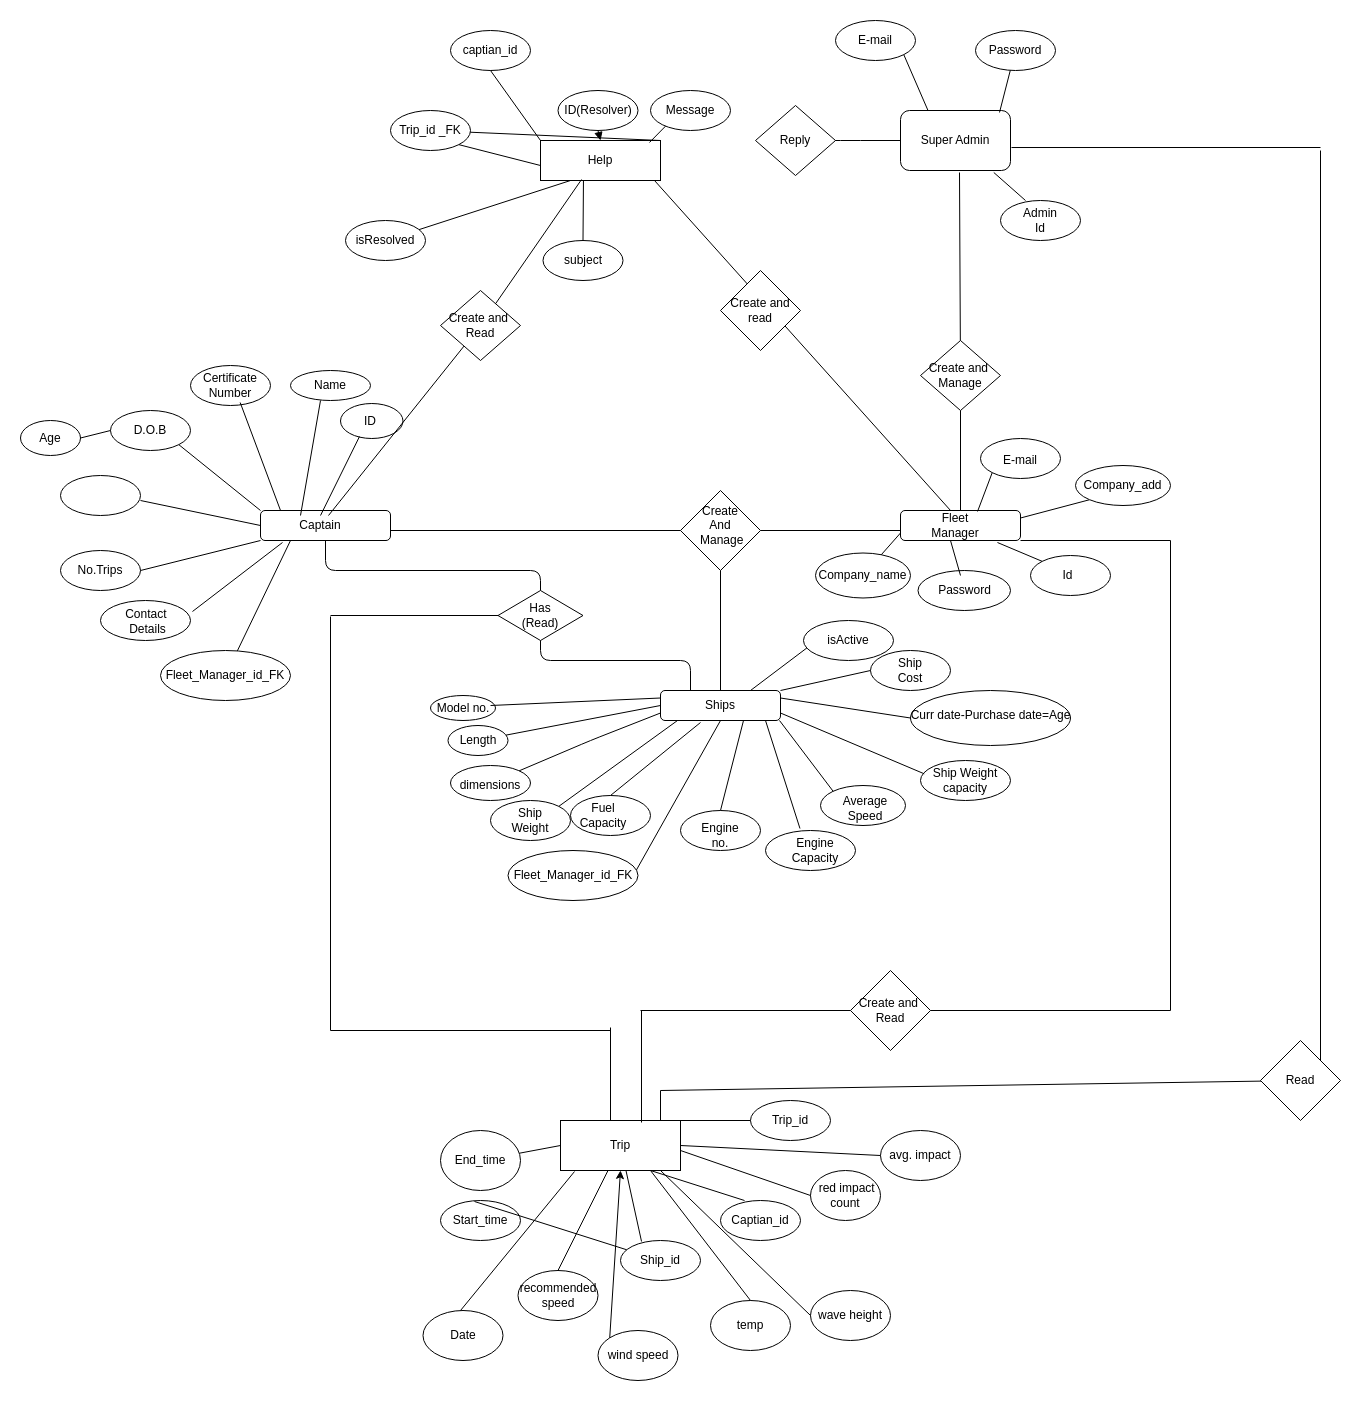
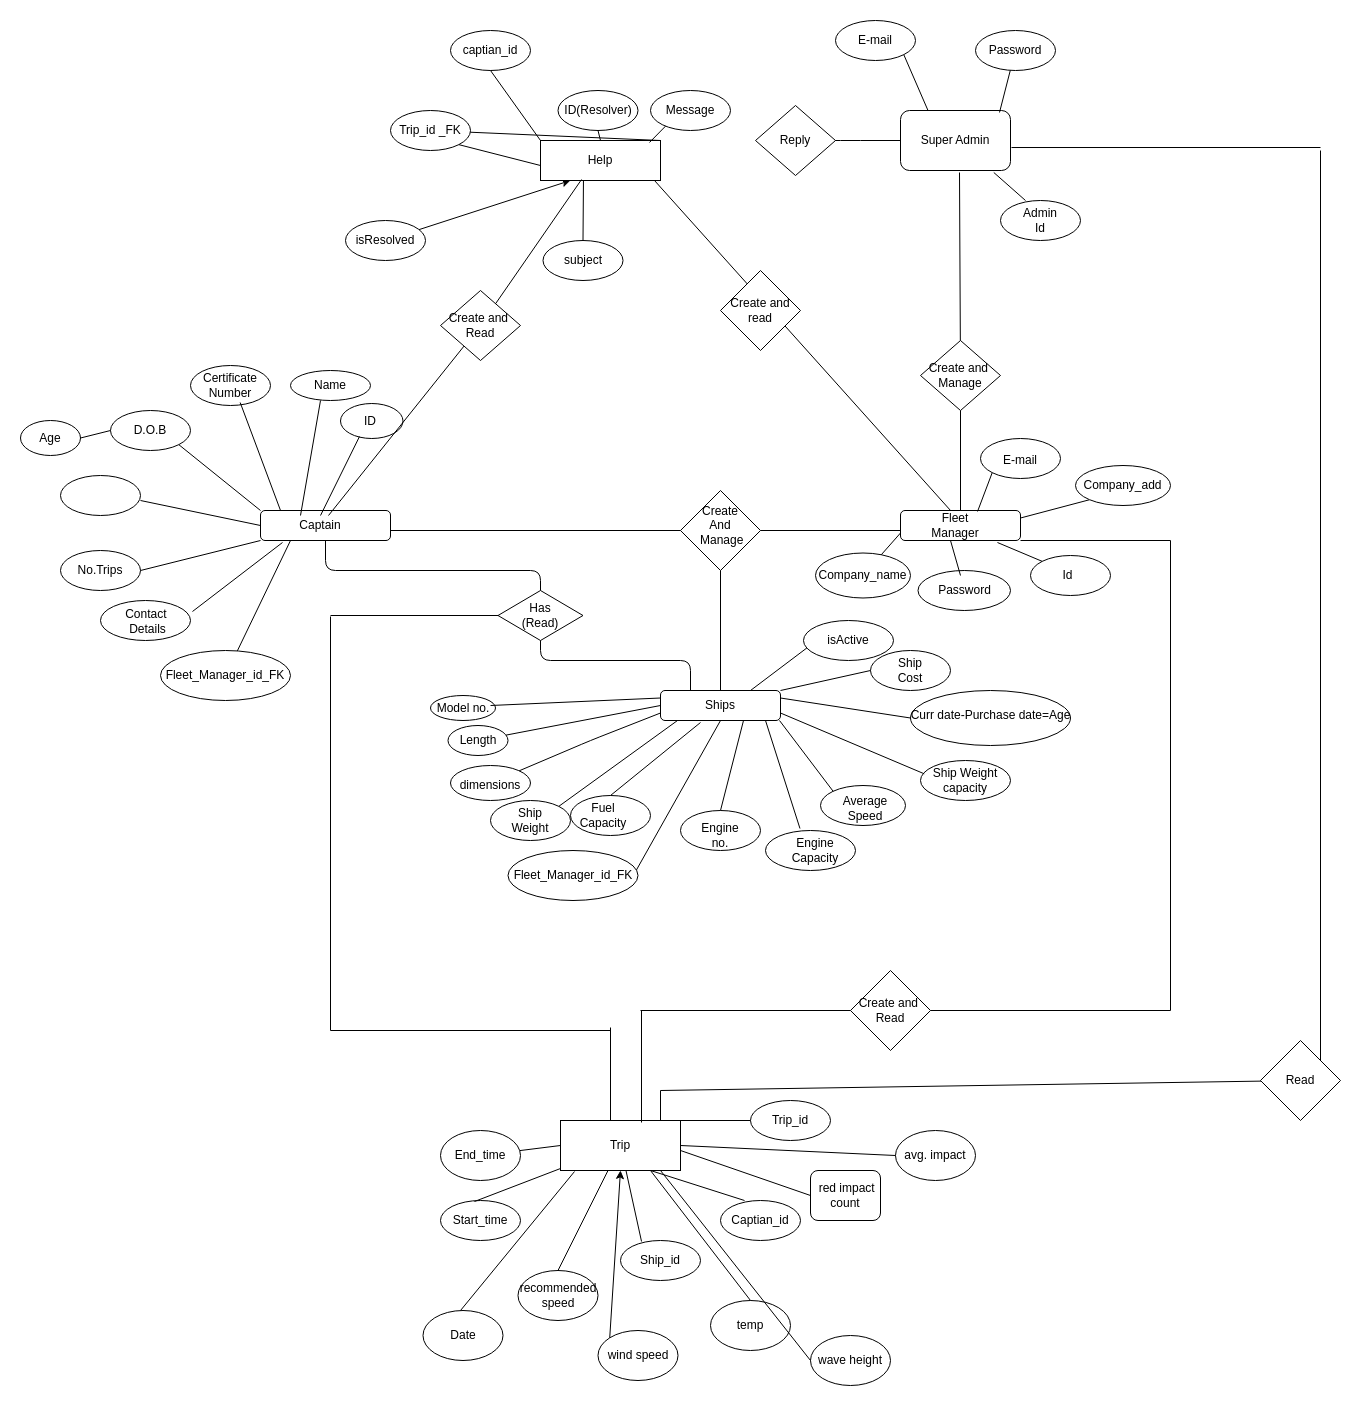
- <mxCell id="151" value="" style="endArrow=block;html=1;entryX=0.5;entryY=0;entryDx=0;entryDy=0;exitX=0.5;exitY=1;exitDx=0;exitDy=0;" parent="1" source="134" target="132" edge="1"><mxGeometry width="50" height="50" relative="1" as="geometry"><mxPoint x="650" y="280" as="sourcePoint" /><mxPoint x="700" y="230" as="targetPoint" /></mxGeometry></mxCell>
+ <mxCell id="151" value="" style="endArrow=none;html=1;entryX=0.5;entryY=0;entryDx=0;entryDy=0;exitX=0.5;exitY=1;exitDx=0;exitDy=0;" parent="1" source="134" target="132" edge="1"><mxGeometry width="50" height="50" relative="1" as="geometry"><mxPoint x="650" y="280" as="sourcePoint" /><mxPoint x="700" y="230" as="targetPoint" /></mxGeometry></mxCell>
- <mxCell id="130" value="" style="endArrow=none;html=1;entryX=0.25;entryY=1;entryDx=0;entryDy=0;" parent="1" source="129" target="132" edge="1"><mxGeometry width="50" height="50" relative="1" as="geometry"><mxPoint x="740" y="250" as="sourcePoint" /><mxPoint x="570" y="185" as="targetPoint" /></mxGeometry></mxCell>
+ <mxCell id="130" value="" style="endArrow=classic;html=1;entryX=0.25;entryY=1;entryDx=0;entryDy=0;" parent="1" source="129" target="132" edge="1"><mxGeometry width="50" height="50" relative="1" as="geometry"><mxPoint x="740" y="250" as="sourcePoint" /><mxPoint x="570" y="185" as="targetPoint" /></mxGeometry></mxCell>
- <mxCell id="122" value="avg. impact" style="ellipse;whiteSpace=wrap;html=1;" parent="1" vertex="1"><mxGeometry x="880" y="1130" width="80" height="50" as="geometry" /></mxCell>
+ <mxCell id="122" value="avg. impact" style="ellipse;whiteSpace=wrap;html=1;" parent="1" vertex="1"><mxGeometry x="895" y="1130" width="80" height="50" as="geometry" /></mxCell>
- <mxCell id="114" value="End_time" style="ellipse;whiteSpace=wrap;html=1;" parent="1" vertex="1"><mxGeometry x="440" y="1130" width="80" height="60" as="geometry" /></mxCell>
+ <mxCell id="114" value="End_time" style="ellipse;whiteSpace=wrap;html=1;" parent="1" vertex="1"><mxGeometry x="440" y="1130" width="80" height="50" as="geometry" /></mxCell>
- <mxCell id="116" value="&amp;nbsp;red impact count" style="ellipse;whiteSpace=wrap;html=1;" parent="1" vertex="1"><mxGeometry x="810" y="1170" width="70" height="50" as="geometry" /></mxCell>
+ <mxCell id="116" value="&amp;nbsp;red impact count" style="whiteSpace=wrap;html=1;rounded=1;" parent="1" vertex="1"><mxGeometry x="810" y="1170" width="70" height="50" as="geometry" /></mxCell>
- <mxCell id="106" value="" style="endArrow=none;html=1;exitX=0.425;exitY=0.025;exitDx=0;exitDy=0;exitPerimeter=0;" parent="1" source="105" target="104" edge="1"><mxGeometry width="50" height="50" relative="1" as="geometry"><mxPoint x="630" y="1020" as="sourcePoint" /><mxPoint x="680" y="970" as="targetPoint" /></mxGeometry></mxCell>
+ <mxCell id="106" value="" style="endArrow=none;html=1;exitX=0.425;exitY=0.025;exitDx=0;exitDy=0;exitPerimeter=0;" parent="1" source="105" target="101" edge="1"><mxGeometry width="50" height="50" relative="1" as="geometry"><mxPoint x="630" y="1020" as="sourcePoint" /><mxPoint x="680" y="970" as="targetPoint" /></mxGeometry></mxCell>
- <mxCell id="121" value="wave height" style="ellipse;whiteSpace=wrap;html=1;" parent="1" vertex="1"><mxGeometry x="810" y="1290" width="80" height="50" as="geometry" /></mxCell>
+ <mxCell id="121" value="wave height" style="ellipse;whiteSpace=wrap;html=1;" parent="1" vertex="1"><mxGeometry x="810" y="1335" width="80" height="50" as="geometry" /></mxCell>
